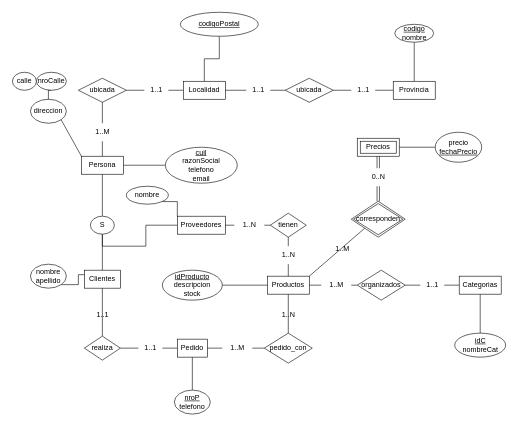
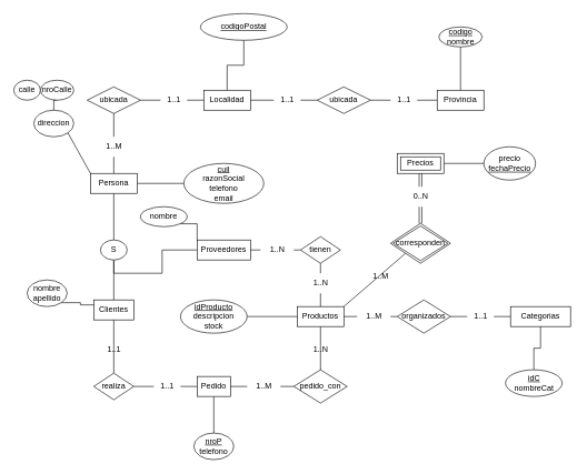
- <mxCell id="44" value="nombre&lt;br&gt;apellido" style="ellipse;whiteSpace=wrap;html=1;align=center;" vertex="1" parent="1"><mxGeometry x="50" y="440" width="60" height="40" as="geometry" /></mxCell>
+ <mxCell id="44" value="nombre&lt;br&gt;apellido" style="ellipse;whiteSpace=wrap;html=1;align=center;" vertex="1" parent="1"><mxGeometry x="40" y="420" width="60" height="40" as="geometry" /></mxCell>
- <mxCell id="26" value="Categorias" style="whiteSpace=wrap;html=1;align=center;" vertex="1" parent="1"><mxGeometry x="765" y="460" width="70" height="30" as="geometry" /></mxCell>
+ <mxCell id="26" value="Categorias" style="whiteSpace=wrap;html=1;align=center;" vertex="1" parent="1"><mxGeometry x="765" y="460" width="90" height="30" as="geometry" /></mxCell>
